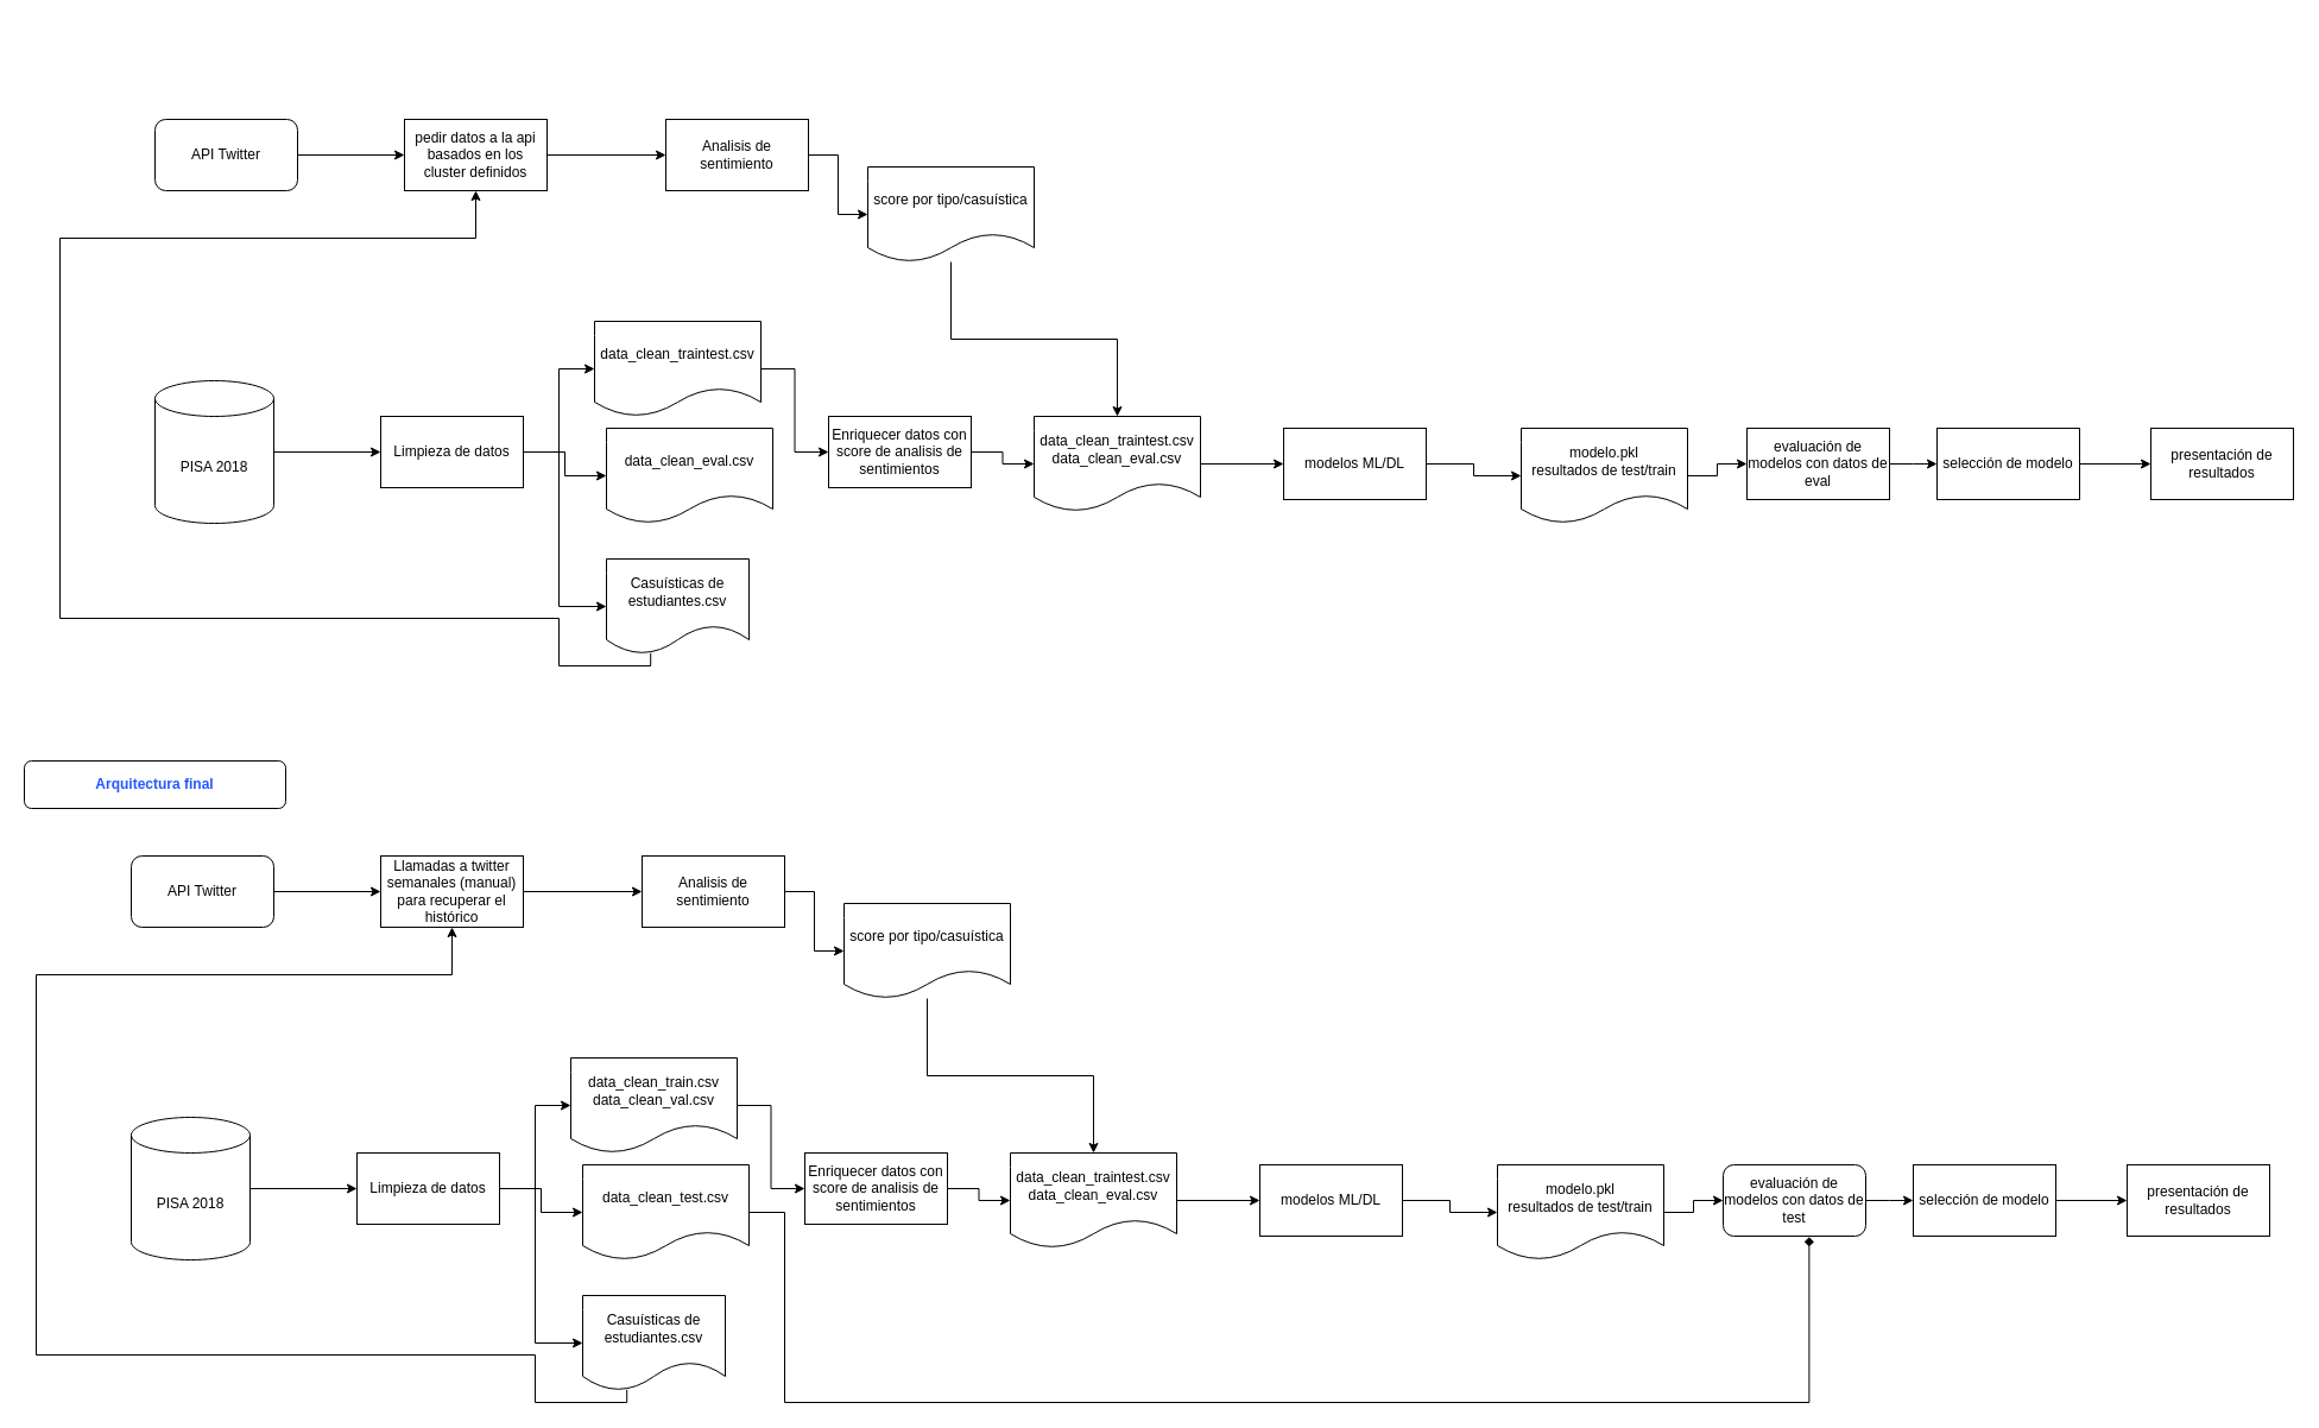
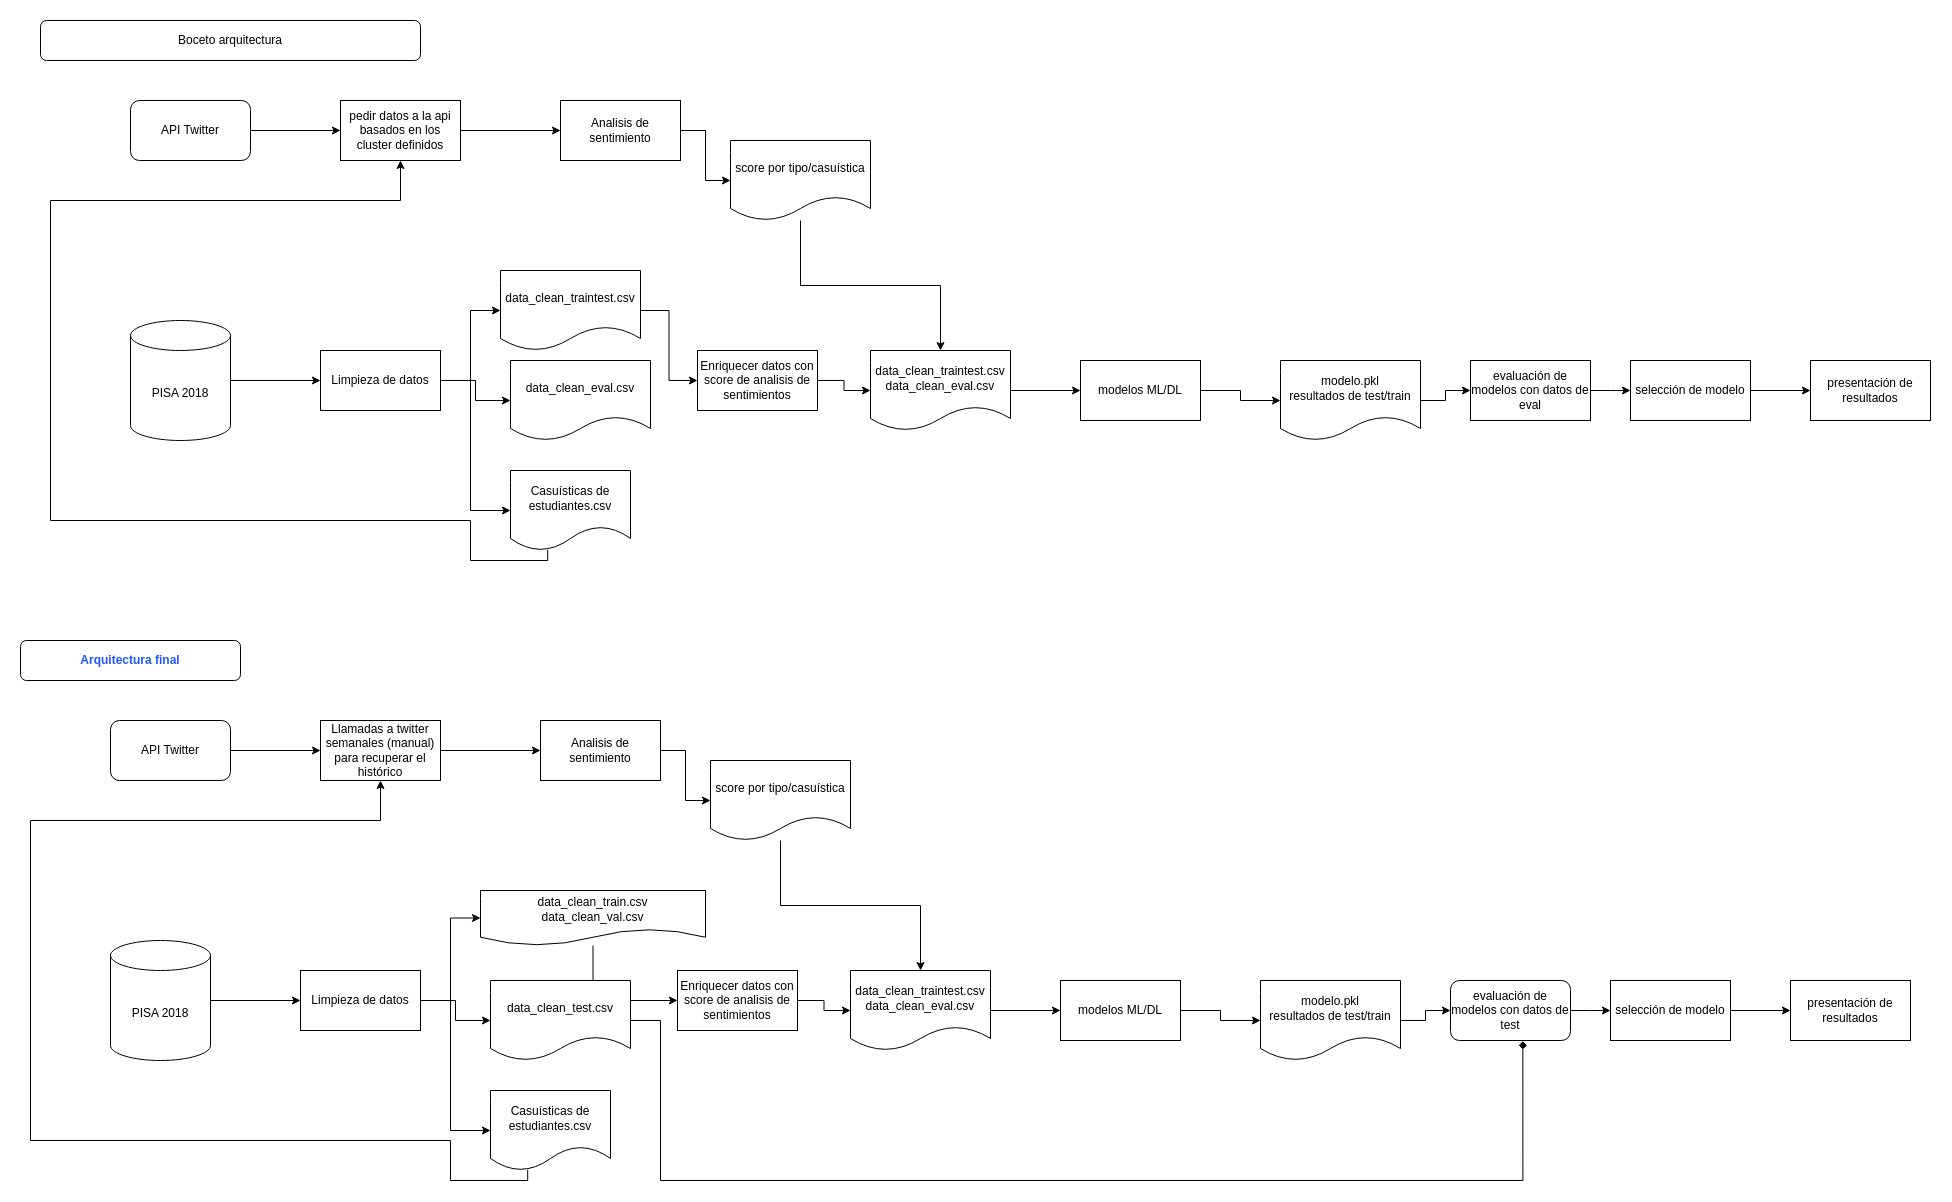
+ <mxCell id="34" value="Boceto arquitectura" style="rounded=1;whiteSpace=wrap;html=1;" parent="1" vertex="1"><mxGeometry x="40" y="20" width="380" height="40" as="geometry" /></mxCell>
- <mxCell id="42" value="data_clean_train.csv&lt;br&gt;data_clean_val.csv" style="shape=document;whiteSpace=wrap;html=1;boundedLbl=1;" parent="1" vertex="1"><mxGeometry x="480" y="890" width="140" height="80" as="geometry" /></mxCell>
+ <mxCell id="42" value="data_clean_train.csv&lt;br&gt;data_clean_val.csv" style="shape=document;whiteSpace=wrap;html=1;boundedLbl=1;" parent="1" vertex="1"><mxGeometry x="480" y="890" width="225" height="55" as="geometry" /></mxCell>
